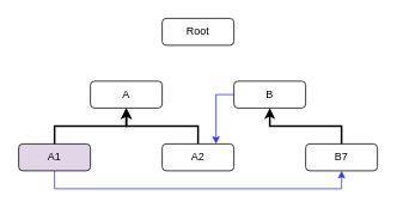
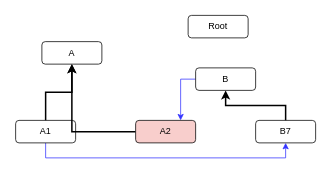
- <mxCell id="2" value="Root" style="rounded=1;whiteSpace=wrap;html=1;" vertex="1" parent="1"><mxGeometry x="180" y="20" width="80" height="30" as="geometry" /></mxCell>
+ <mxCell id="2" value="Root" style="rounded=1;whiteSpace=wrap;html=1;" vertex="1" parent="1"><mxGeometry x="250" y="20" width="80" height="30" as="geometry" /></mxCell>
- <mxCell id="3" value="A" style="rounded=1;whiteSpace=wrap;html=1;" vertex="1" parent="1"><mxGeometry x="100" y="90" width="80" height="30" as="geometry" /></mxCell>
+ <mxCell id="3" value="A" style="rounded=1;whiteSpace=wrap;html=1;" vertex="1" parent="1"><mxGeometry x="55" y="55" width="80" height="30" as="geometry" /></mxCell>
- <mxCell id="8" value="A1" style="rounded=1;whiteSpace=wrap;html=1;fillColor=#e1d5e7;" vertex="1" parent="1"><mxGeometry x="20" y="160" width="80" height="30" as="geometry" /></mxCell>
+ <mxCell id="8" value="A1" style="rounded=1;whiteSpace=wrap;html=1;" vertex="1" parent="1"><mxGeometry x="20" y="160" width="80" height="30" as="geometry" /></mxCell>
- <mxCell id="10" value="A2" style="rounded=1;whiteSpace=wrap;html=1;" vertex="1" parent="1"><mxGeometry x="180" y="160" width="80" height="30" as="geometry" /></mxCell>
+ <mxCell id="10" value="A2" style="rounded=1;whiteSpace=wrap;html=1;fillColor=#f8cecc;" vertex="1" parent="1"><mxGeometry x="180" y="160" width="80" height="30" as="geometry" /></mxCell>
